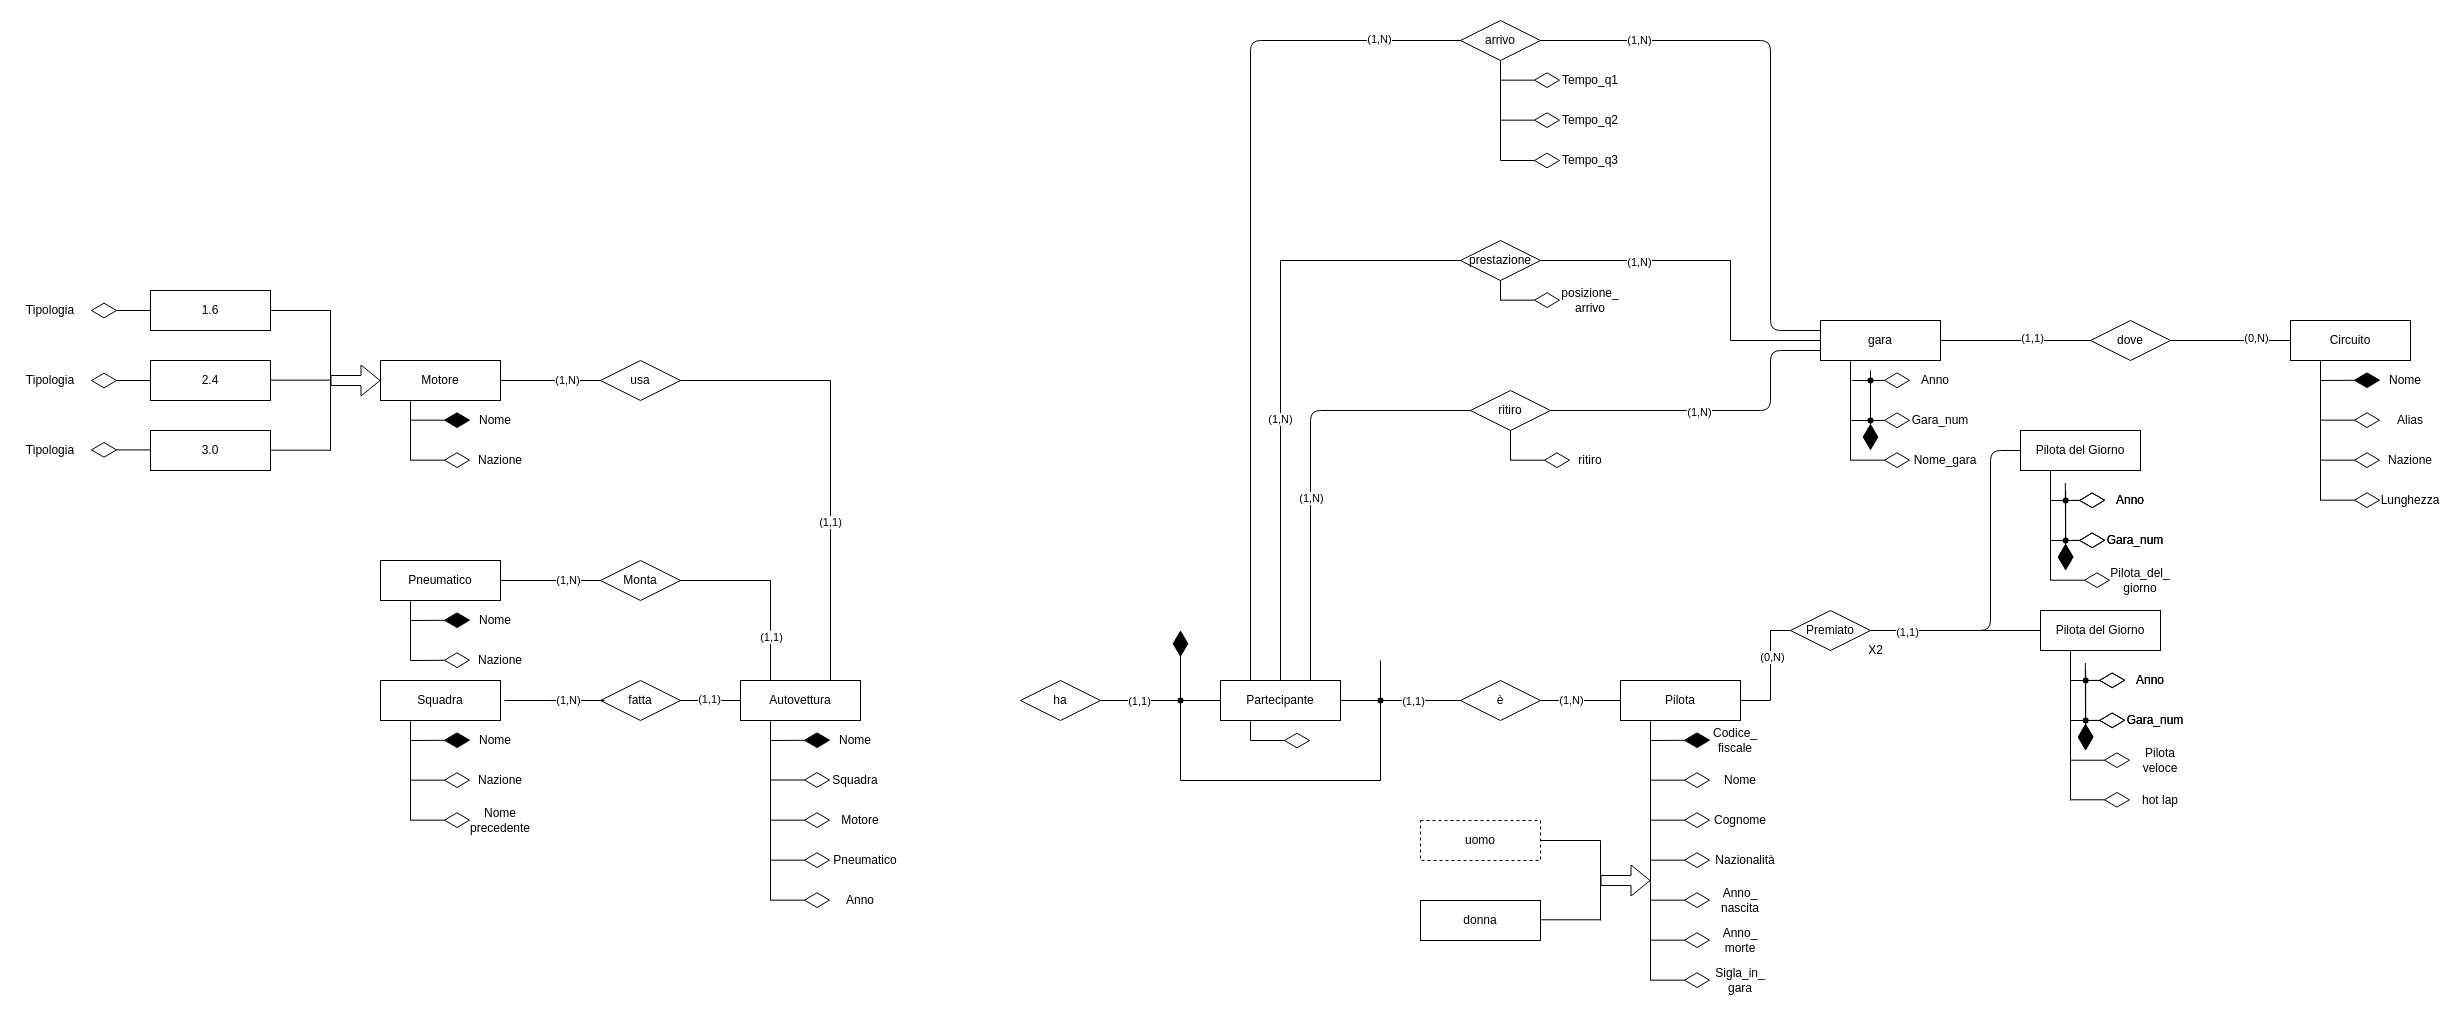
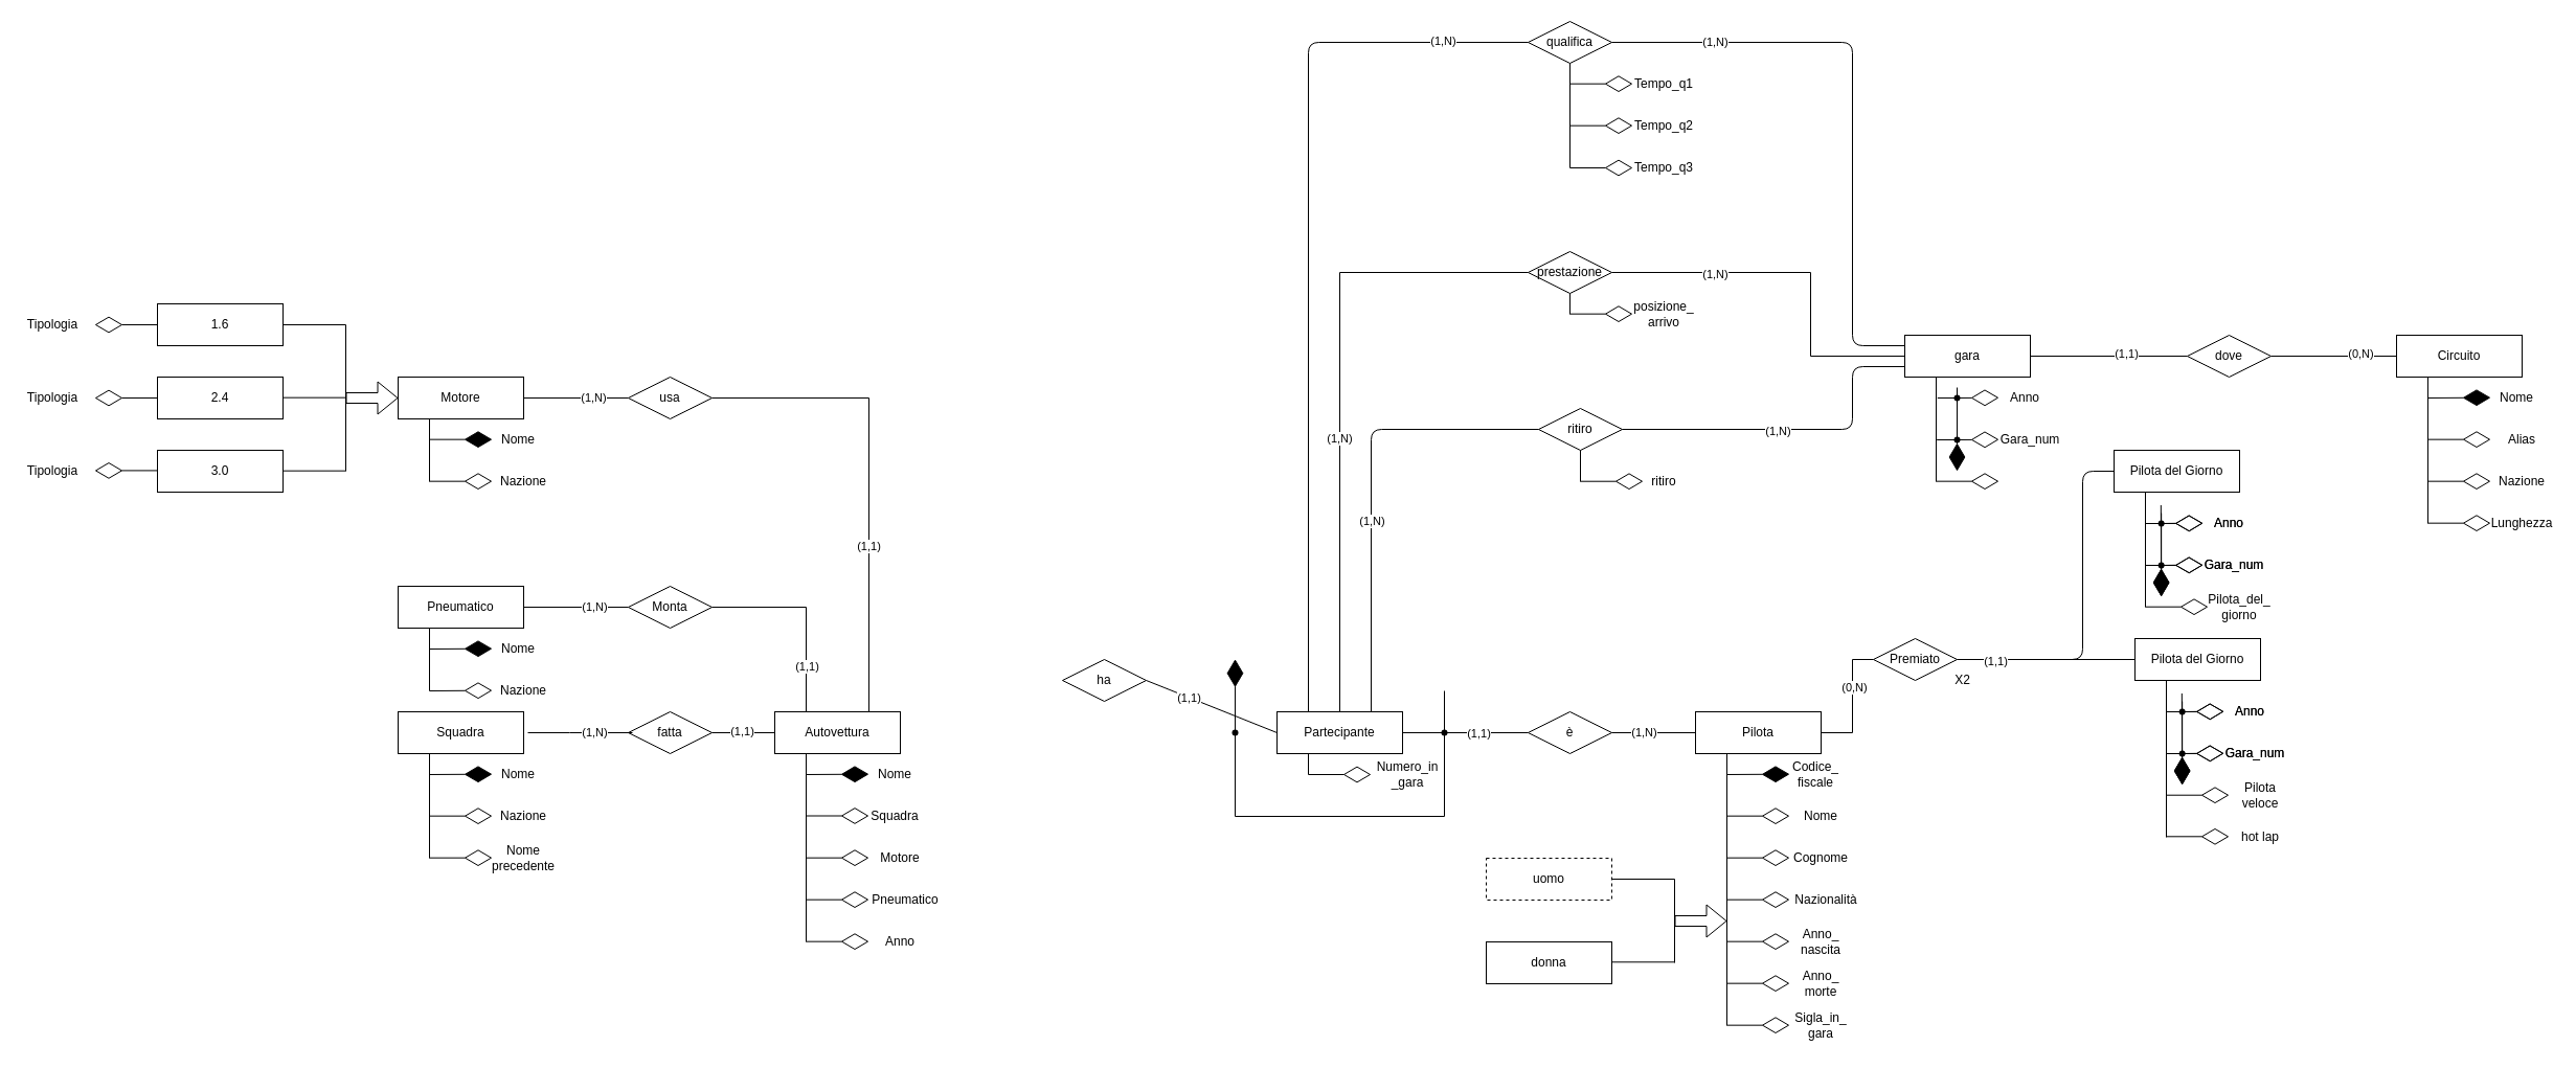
- <mxCell id="155" value="arrivo" style="rhombus;whiteSpace=wrap;html=1;" vertex="1" parent="1"><mxGeometry x="1460" y="20" width="80" height="40" as="geometry" /></mxCell>
+ <mxCell id="155" value="qualifica" style="rhombus;whiteSpace=wrap;html=1;" vertex="1" parent="1"><mxGeometry x="1460" y="20" width="80" height="40" as="geometry" /></mxCell>
- <mxCell id="97" value="Nome_gara" style="text;html=1;strokeColor=none;fillColor=none;align=center;verticalAlign=middle;whiteSpace=wrap;rounded=0;" parent="91" vertex="1"><mxGeometry x="90" y="120" width="70" height="40" as="geometry" /></mxCell>
- <mxCell id="18" value="ha" style="rhombus;whiteSpace=wrap;html=1;" parent="1" vertex="1"><mxGeometry x="1020" y="680" width="80" height="40" as="geometry" /></mxCell>
+ <mxCell id="18" value="ha" style="rhombus;whiteSpace=wrap;html=1;" parent="1" vertex="1"><mxGeometry x="1015" y="630" width="80" height="40" as="geometry" /></mxCell>
+ <mxCell id="84" value="&lt;div&gt;Numero_in&lt;/div&gt;&lt;div&gt;_&lt;span&gt;gara&lt;/span&gt;&lt;/div&gt;" style="text;html=1;strokeColor=none;fillColor=none;align=center;verticalAlign=middle;whiteSpace=wrap;rounded=0;" parent="80" vertex="1"><mxGeometry x="90" y="40" width="70" height="40" as="geometry" /></mxCell>
